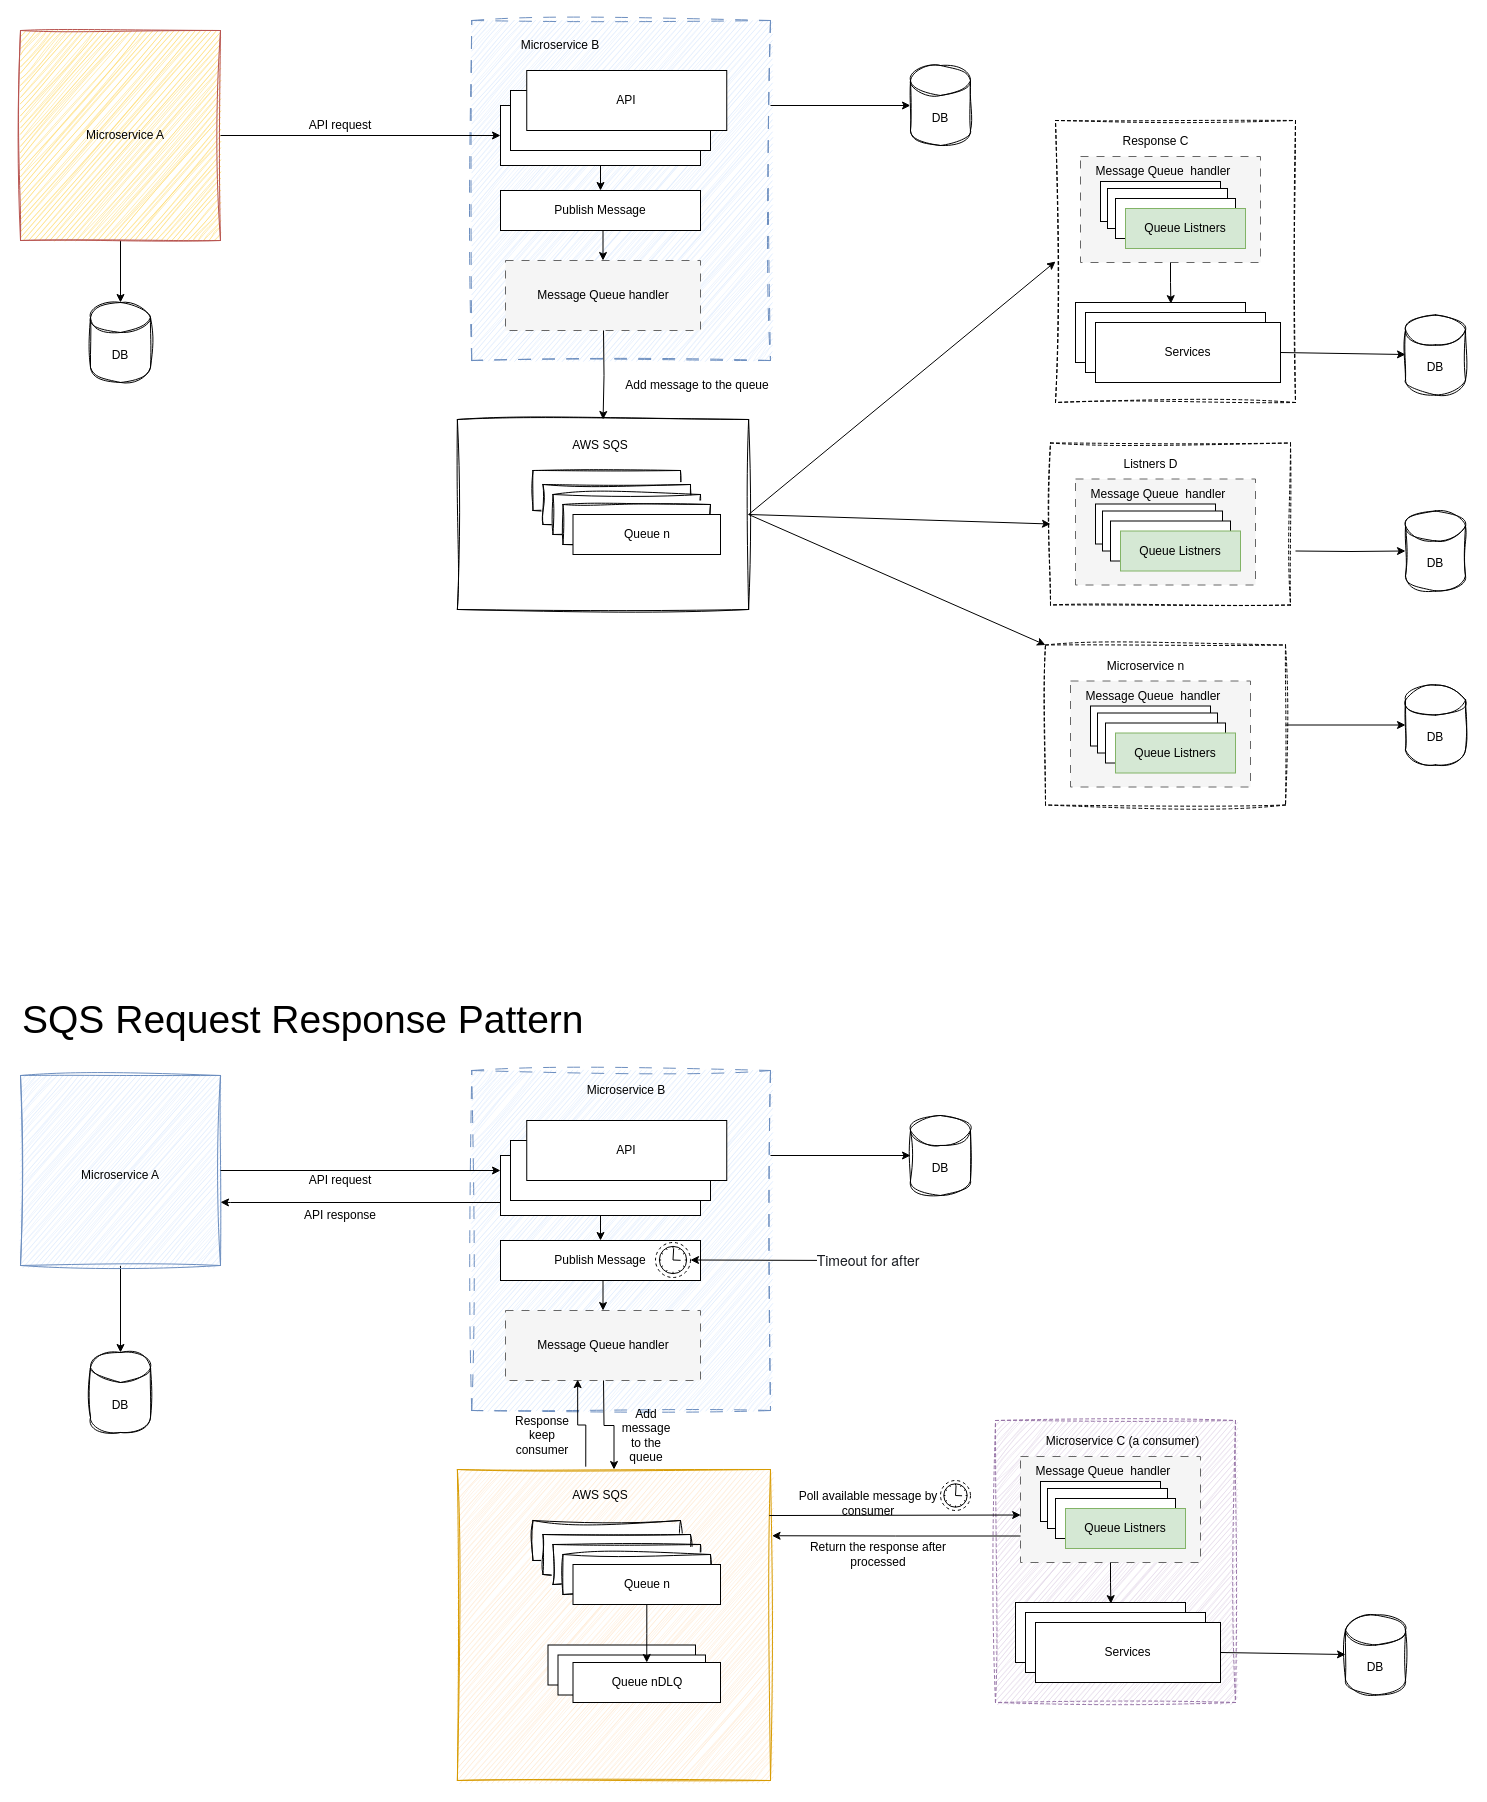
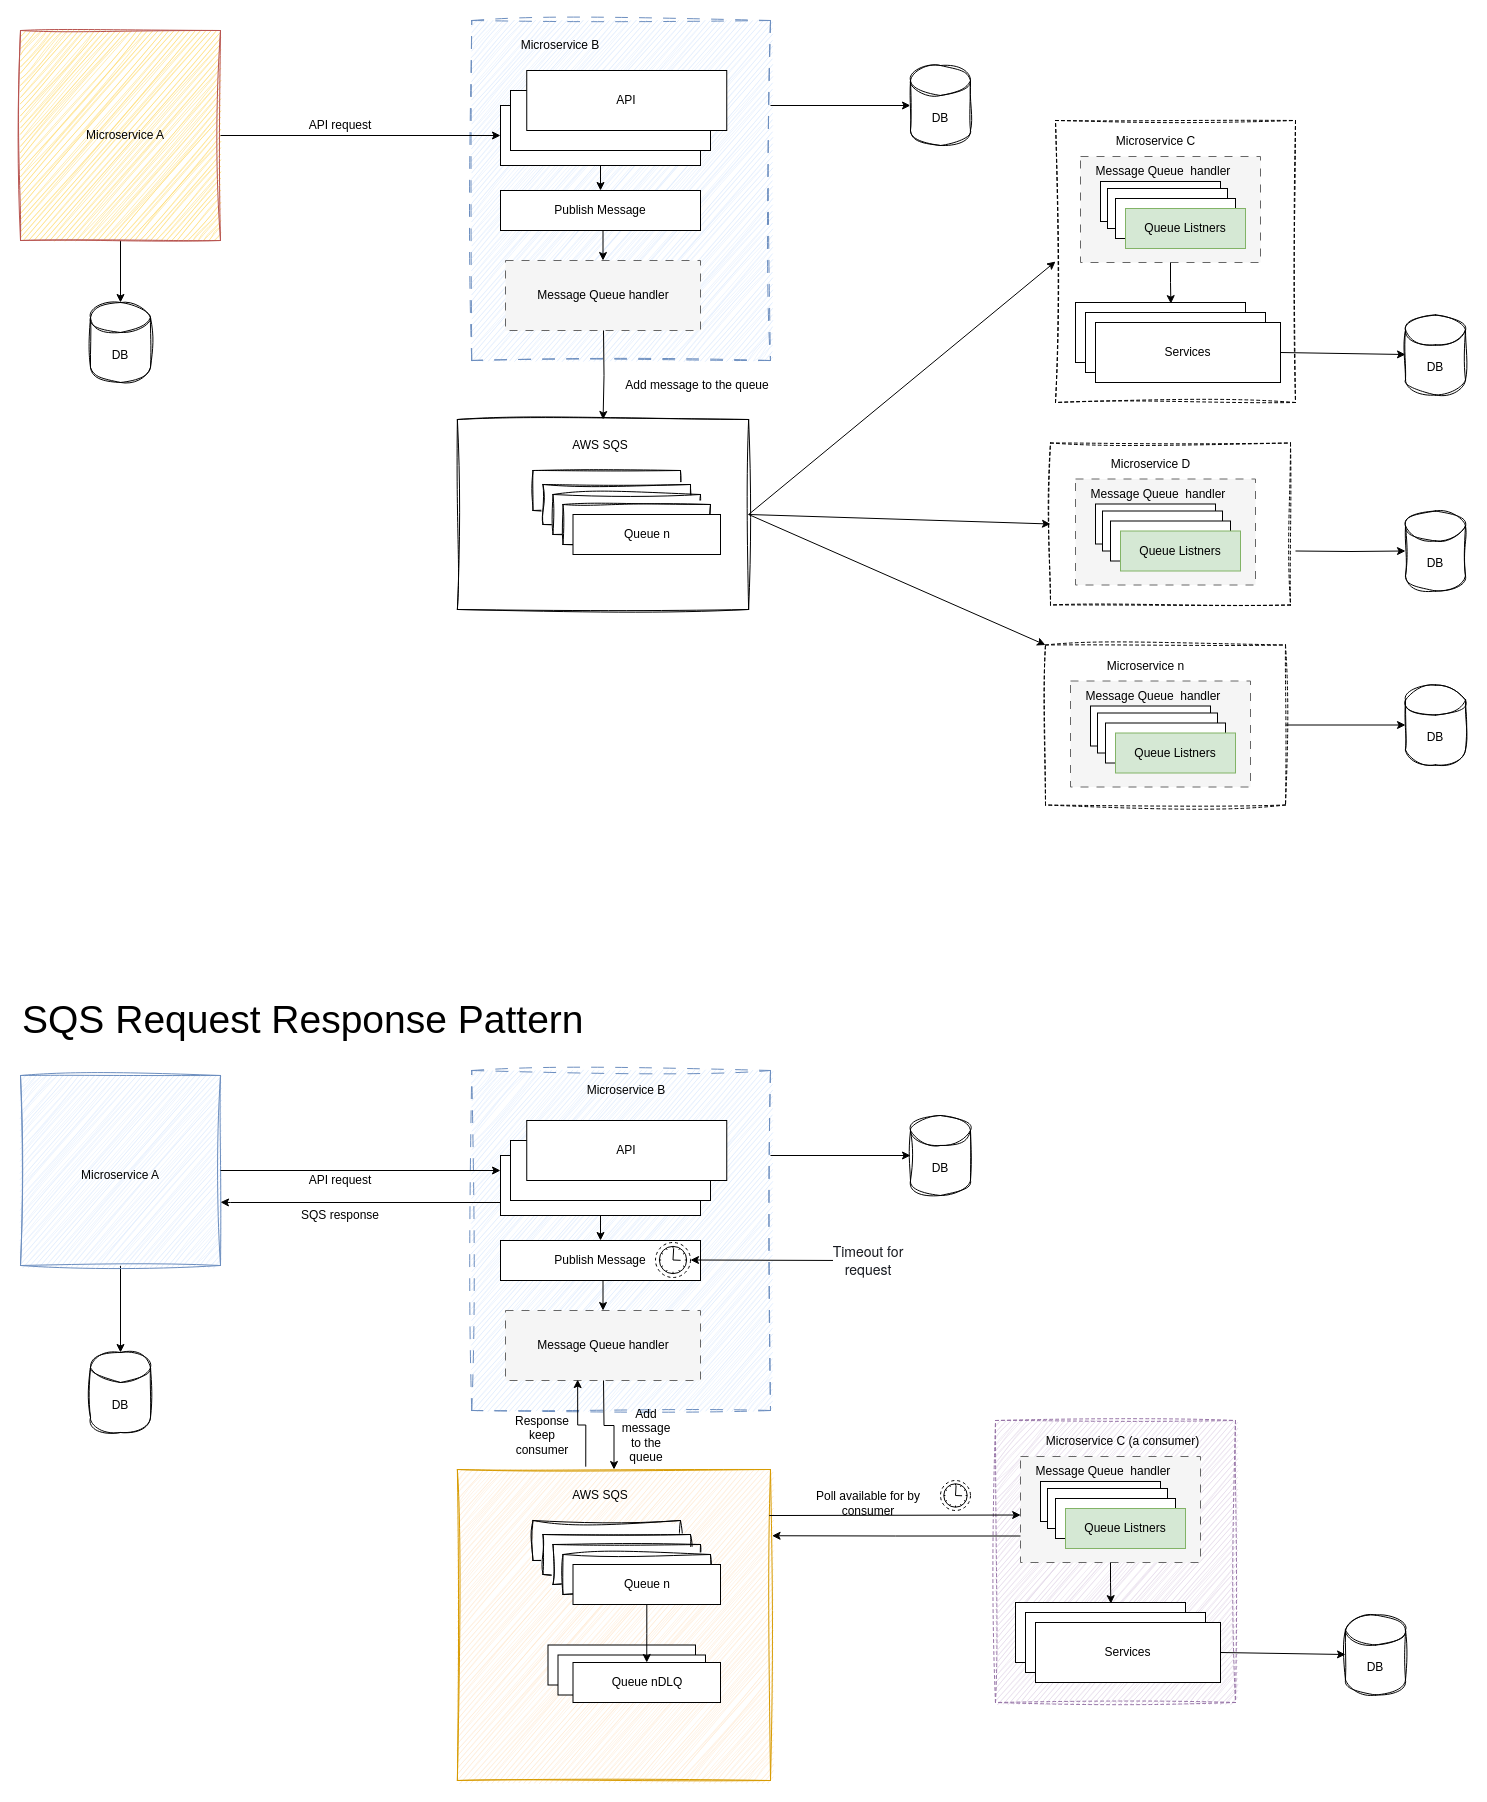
- <mxCell id="41" value="Response C" style="text;html=1;align=center;verticalAlign=middle;whiteSpace=wrap;rounded=0;" vertex="1" parent="1"><mxGeometry x="1072.5" y="126" width="165" height="30" as="geometry" /></mxCell>
+ <mxCell id="41" value="Microservice C" style="text;html=1;align=center;verticalAlign=middle;whiteSpace=wrap;rounded=0;" vertex="1" parent="1"><mxGeometry x="1072.5" y="126" width="165" height="30" as="geometry" /></mxCell>
- <mxCell id="55" value="Listners D" style="text;html=1;align=center;verticalAlign=middle;whiteSpace=wrap;rounded=0;" vertex="1" parent="1"><mxGeometry x="1067.5" y="448.5" width="165" height="30" as="geometry" /></mxCell>
+ <mxCell id="55" value="Microservice D" style="text;html=1;align=center;verticalAlign=middle;whiteSpace=wrap;rounded=0;" vertex="1" parent="1"><mxGeometry x="1067.5" y="448.5" width="165" height="30" as="geometry" /></mxCell>
- <mxCell id="111" value="API response" style="text;html=1;align=center;verticalAlign=middle;whiteSpace=wrap;rounded=0;" vertex="1" parent="1"><mxGeometry x="290" y="1200" width="100" height="30" as="geometry" /></mxCell>
+ <mxCell id="111" value="SQS response" style="text;html=1;align=center;verticalAlign=middle;whiteSpace=wrap;rounded=0;" vertex="1" parent="1"><mxGeometry x="290" y="1200" width="100" height="30" as="geometry" /></mxCell>
- <mxCell id="115" value="&lt;span style=&quot;color: rgb(22, 25, 31); font-family: &amp;quot;Amazon Ember&amp;quot;, &amp;quot;Helvetica Neue&amp;quot;, Roboto, Arial, sans-serif; font-size: 14px; font-style: normal; font-variant-ligatures: normal; font-variant-caps: normal; font-weight: 400; letter-spacing: normal; orphans: 2; text-align: start; text-indent: 0px; text-transform: none; widows: 2; word-spacing: 0px; -webkit-text-stroke-width: 0px; white-space: normal; background-color: rgb(255, 255, 255); text-decoration-thickness: initial; text-decoration-style: initial; text-decoration-color: initial; display: inline !important; float: none;&quot;&gt;Timeout for after&lt;br&gt;&lt;/span&gt;" style="text;html=1;align=center;verticalAlign=middle;whiteSpace=wrap;rounded=0;" vertex="1" parent="1"><mxGeometry x="813.13" y="1245" width="110" height="30" as="geometry" /></mxCell>
+ <mxCell id="115" value="&lt;span style=&quot;color: rgb(22, 25, 31); font-family: &amp;quot;Amazon Ember&amp;quot;, &amp;quot;Helvetica Neue&amp;quot;, Roboto, Arial, sans-serif; font-size: 14px; font-style: normal; font-variant-ligatures: normal; font-variant-caps: normal; font-weight: 400; letter-spacing: normal; orphans: 2; text-align: start; text-indent: 0px; text-transform: none; widows: 2; word-spacing: 0px; -webkit-text-stroke-width: 0px; white-space: normal; background-color: rgb(255, 255, 255); text-decoration-thickness: initial; text-decoration-style: initial; text-decoration-color: initial; display: inline !important; float: none;&quot;&gt;Timeout for request&lt;br&gt;&lt;/span&gt;" style="text;html=1;align=center;verticalAlign=middle;whiteSpace=wrap;rounded=0;" vertex="1" parent="1"><mxGeometry x="813.13" y="1245" width="110" height="30" as="geometry" /></mxCell>
- <mxCell id="117" value="Poll available message by consumer" style="text;html=1;align=center;verticalAlign=middle;whiteSpace=wrap;rounded=0;" vertex="1" parent="1"><mxGeometry x="790" y="1488" width="156.25" height="30" as="geometry" /></mxCell>
+ <mxCell id="117" value="Poll available for by consumer" style="text;html=1;align=center;verticalAlign=middle;whiteSpace=wrap;rounded=0;" vertex="1" parent="1"><mxGeometry x="790" y="1488" width="156.25" height="30" as="geometry" /></mxCell>
- <mxCell id="119" value="Return the response after processed" style="text;html=1;align=center;verticalAlign=middle;whiteSpace=wrap;rounded=0;" vertex="1" parent="1"><mxGeometry x="800" y="1539" width="156.25" height="30" as="geometry" /></mxCell>
